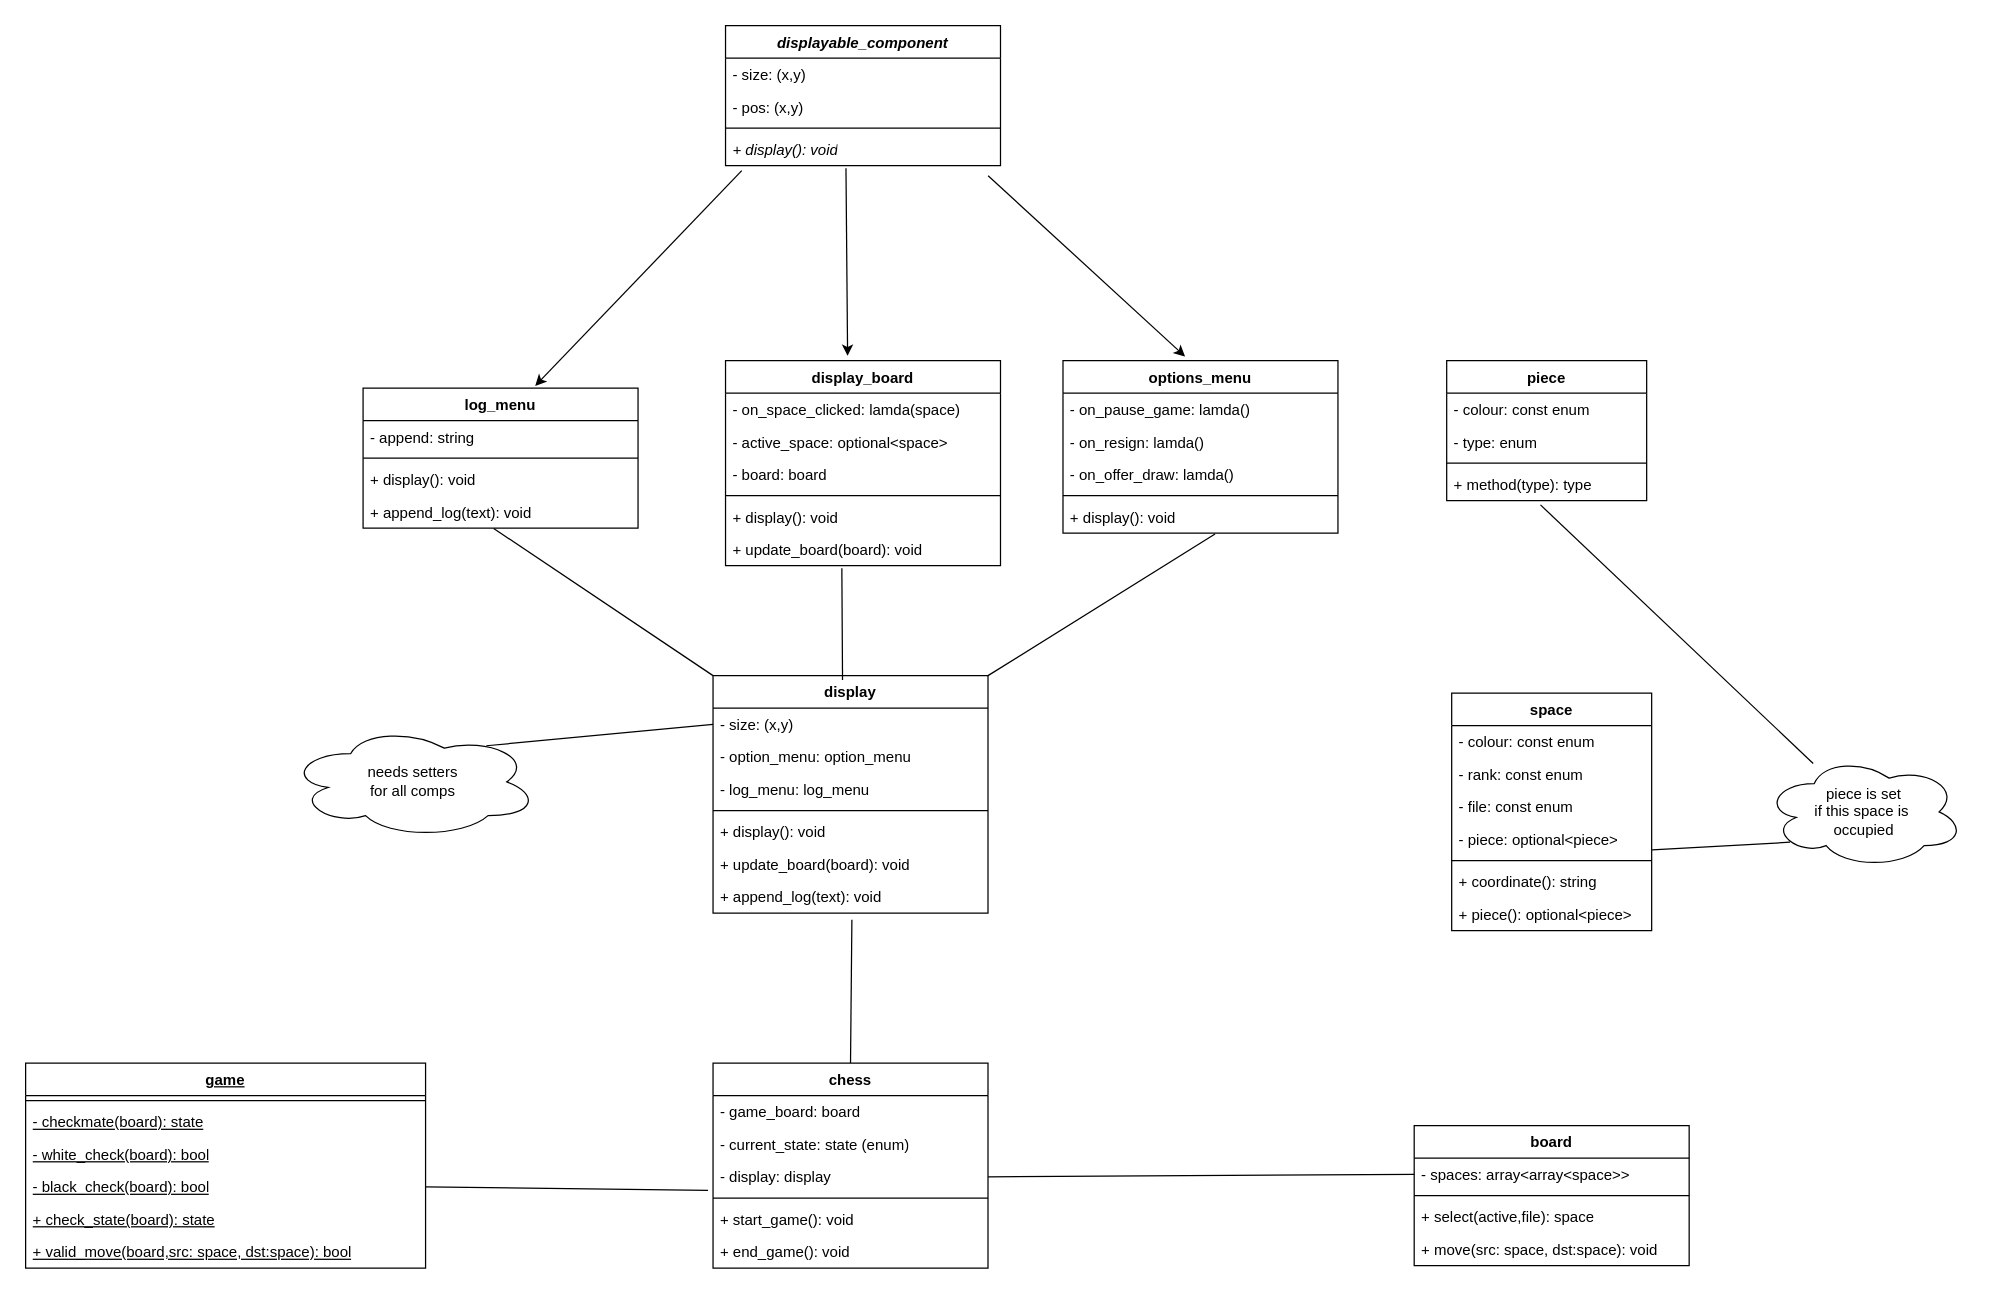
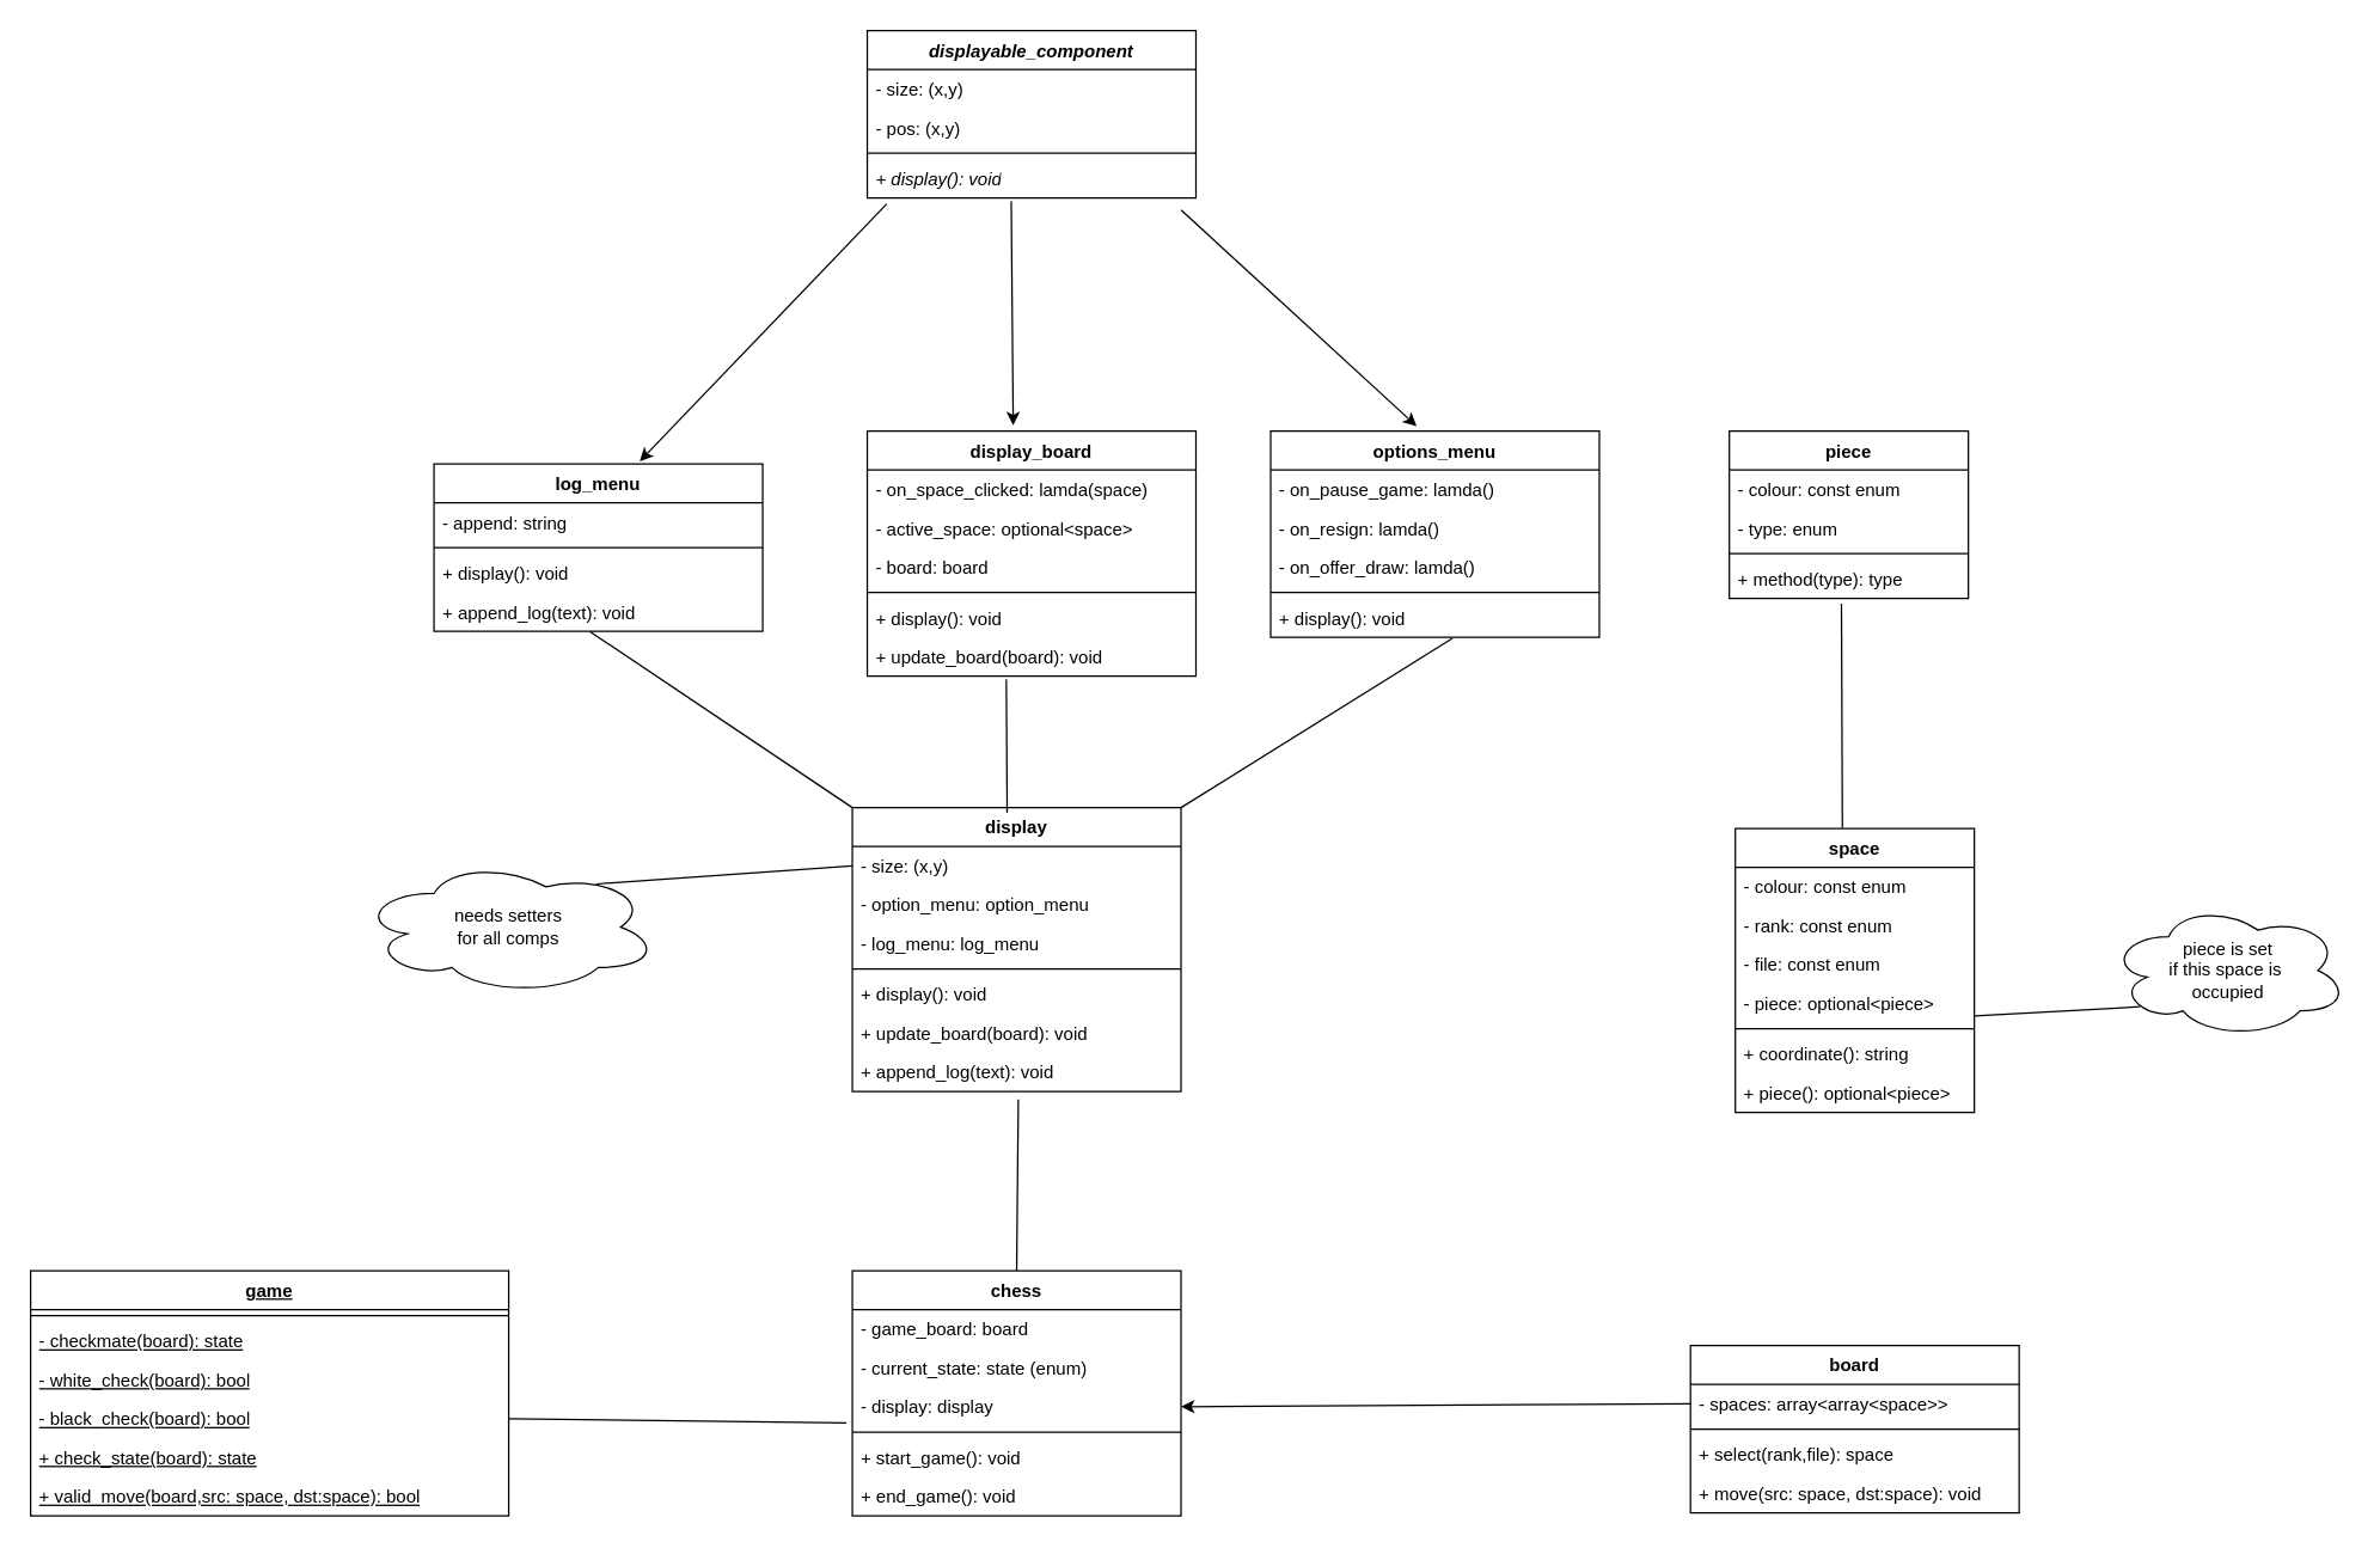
- <mxCell id="74" value="" style="endArrow=none;html=1;rounded=0;exitX=0.469;exitY=1.131;exitDx=0;exitDy=0;exitPerimeter=0;" parent="1" source="11" target="20" edge="1"><mxGeometry width="50" height="50" relative="1" as="geometry"><mxPoint x="1251" y="759" as="sourcePoint" /><mxPoint x="1251" y="886" as="targetPoint" /></mxGeometry></mxCell>
+ <mxCell id="74" value="" style="endArrow=none;html=1;rounded=0;entryX=0.448;entryY=-0.002;entryDx=0;entryDy=0;exitX=0.469;exitY=1.131;exitDx=0;exitDy=0;exitPerimeter=0;entryPerimeter=0;" parent="1" source="11" target="12" edge="1"><mxGeometry width="50" height="50" relative="1" as="geometry"><mxPoint x="1251" y="759" as="sourcePoint" /><mxPoint x="1251" y="886" as="targetPoint" /></mxGeometry></mxCell>
- <mxCell id="77" value="needs setters&lt;div&gt;for all comps&lt;/div&gt;" style="ellipse;shape=cloud;whiteSpace=wrap;html=1;" parent="1" vertex="1"><mxGeometry x="230" y="580" width="200" height="90" as="geometry" /></mxCell>
+ <mxCell id="77" value="needs setters&lt;div&gt;for all comps&lt;/div&gt;" style="ellipse;shape=cloud;whiteSpace=wrap;html=1;" parent="1" vertex="1"><mxGeometry x="240" y="575" width="200" height="90" as="geometry" /></mxCell>
- <mxCell id="73" value="" style="endArrow=none;html=1;rounded=0;entryX=1;entryY=0.5;entryDx=0;entryDy=0;exitX=0;exitY=0.5;exitDx=0;exitDy=0;" parent="1" source="3" target="25" edge="1"><mxGeometry width="50" height="50" relative="1" as="geometry"><mxPoint x="1180" y="890" as="sourcePoint" /><mxPoint x="1230" y="840" as="targetPoint" /></mxGeometry></mxCell>
+ <mxCell id="73" value="" style="endArrow=classic;html=1;rounded=0;entryX=1;entryY=0.5;entryDx=0;entryDy=0;exitX=0;exitY=0.5;exitDx=0;exitDy=0;" parent="1" source="3" target="25" edge="1"><mxGeometry width="50" height="50" relative="1" as="geometry"><mxPoint x="1180" y="890" as="sourcePoint" /><mxPoint x="1230" y="840" as="targetPoint" /></mxGeometry></mxCell>
- <mxCell id="5" value="+ select(active,file): space" style="text;strokeColor=none;fillColor=none;align=left;verticalAlign=top;spacingLeft=4;spacingRight=4;overflow=hidden;rotatable=0;points=[[0,0.5],[1,0.5]];portConstraint=eastwest;whiteSpace=wrap;html=1;" parent="2" vertex="1"><mxGeometry y="60" width="220" height="26" as="geometry" /></mxCell>
+ <mxCell id="5" value="+ select(rank,file): space" style="text;strokeColor=none;fillColor=none;align=left;verticalAlign=top;spacingLeft=4;spacingRight=4;overflow=hidden;rotatable=0;points=[[0,0.5],[1,0.5]];portConstraint=eastwest;whiteSpace=wrap;html=1;" parent="2" vertex="1"><mxGeometry y="60" width="220" height="26" as="geometry" /></mxCell>
